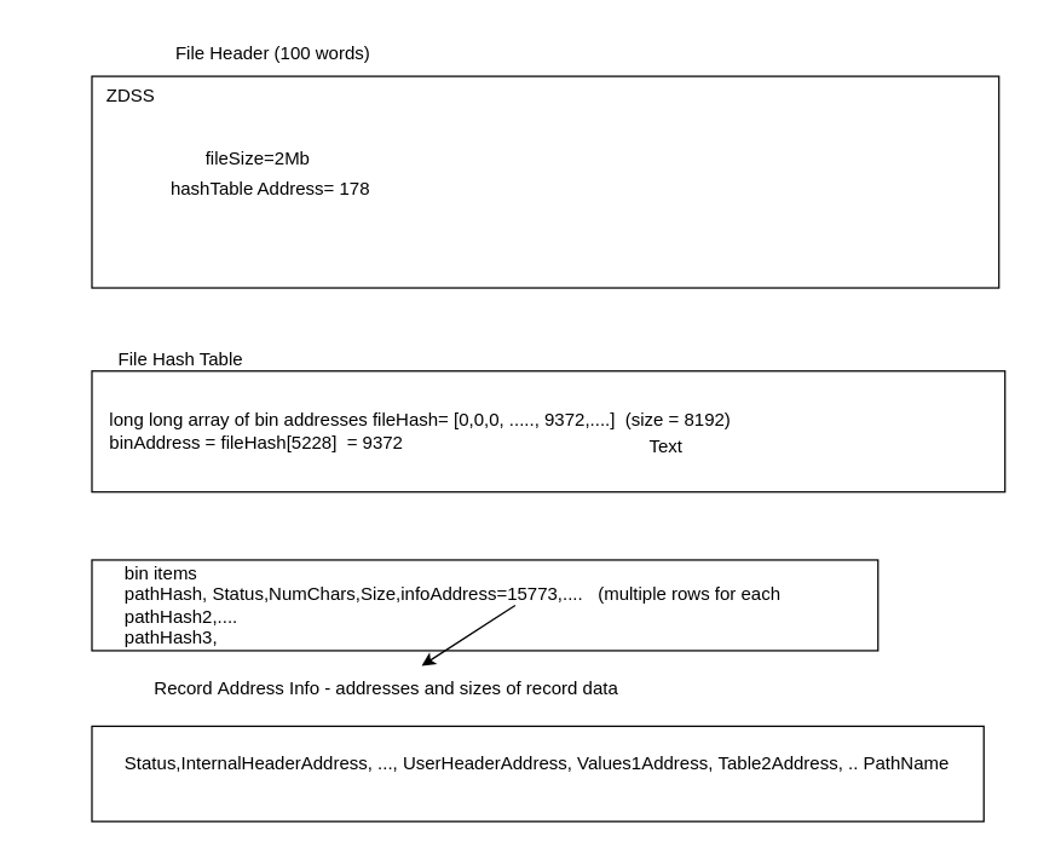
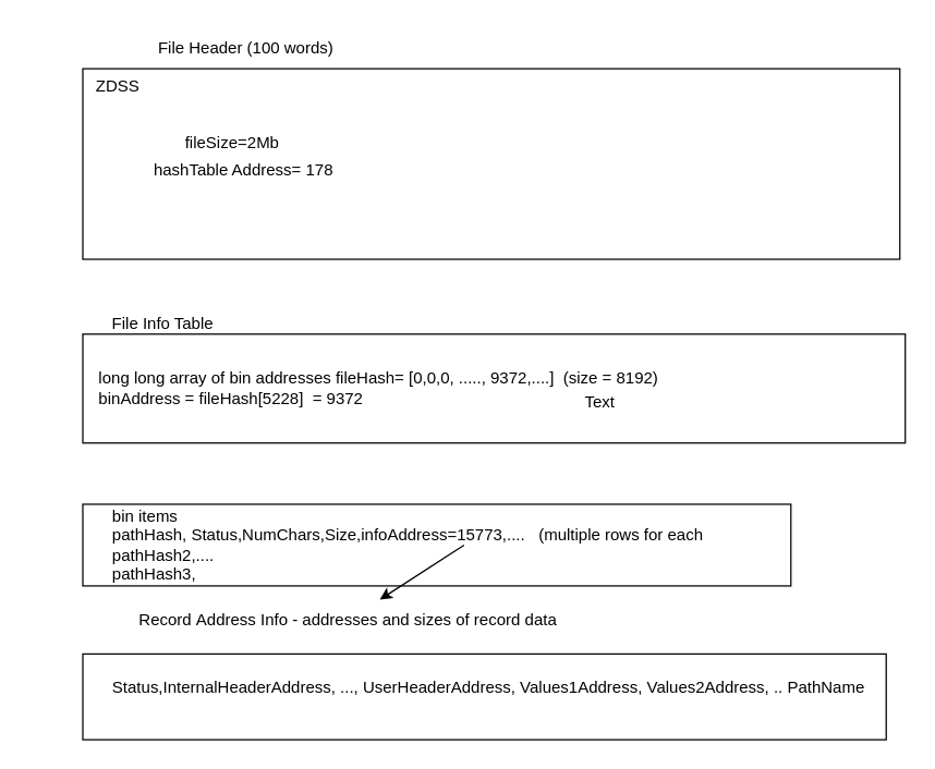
- <mxCell id="14" value="File Hash Table" style="text;html=1;strokeColor=none;fillColor=none;align=center;verticalAlign=middle;whiteSpace=wrap;rounded=0;" vertex="1" parent="1"><mxGeometry x="49" y="223" width="140" height="30" as="geometry" /></mxCell>
+ <mxCell id="14" value="File Info Table" style="text;html=1;strokeColor=none;fillColor=none;align=center;verticalAlign=middle;whiteSpace=wrap;rounded=0;" vertex="1" parent="1"><mxGeometry x="49" y="223" width="140" height="30" as="geometry" /></mxCell>
- <mxCell id="16" value="Status,InternalHeaderAddress, ..., UserHeaderAddress,&amp;nbsp;Values1Address,&amp;nbsp;Table2Address, .. PathName" style="text;html=1;strokeColor=none;fillColor=none;align=left;verticalAlign=middle;whiteSpace=wrap;rounded=0;" vertex="1" parent="1"><mxGeometry x="80" y="490" width="580" height="30" as="geometry" /></mxCell>
+ <mxCell id="16" value="Status,InternalHeaderAddress, ..., UserHeaderAddress,&amp;nbsp;Values1Address,&amp;nbsp;Values2Address, .. PathName" style="text;html=1;strokeColor=none;fillColor=none;align=left;verticalAlign=middle;whiteSpace=wrap;rounded=0;" vertex="1" parent="1"><mxGeometry x="80" y="490" width="580" height="30" as="geometry" /></mxCell>
